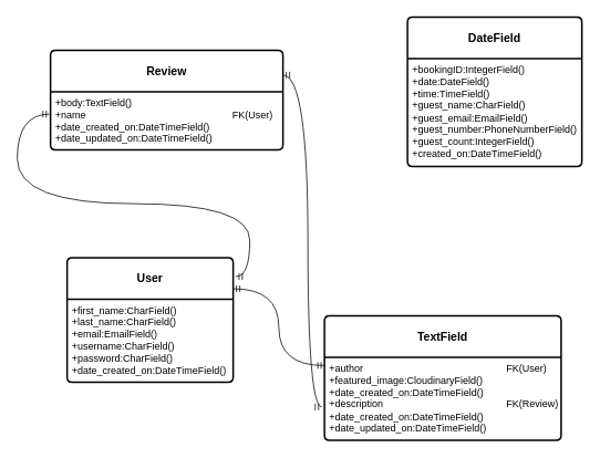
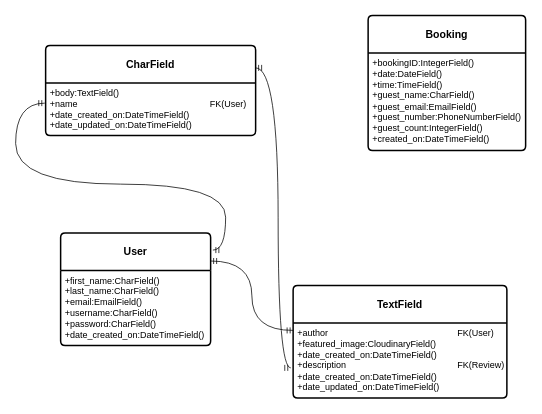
- <mxCell id="6" value="&lt;b&gt;DateField&lt;/b&gt;" style="swimlane;childLayout=stackLayout;horizontal=1;startSize=50;horizontalStack=0;rounded=1;fontSize=14;fontStyle=0;strokeWidth=2;resizeParent=0;resizeLast=1;shadow=0;dashed=0;align=center;arcSize=4;whiteSpace=wrap;html=1;" vertex="1" parent="1"><mxGeometry x="490" y="20" width="210" height="180" as="geometry" /></mxCell>
+ <mxCell id="6" value="&lt;b&gt;Booking&lt;/b&gt;" style="swimlane;childLayout=stackLayout;horizontal=1;startSize=50;horizontalStack=0;rounded=1;fontSize=14;fontStyle=0;strokeWidth=2;resizeParent=0;resizeLast=1;shadow=0;dashed=0;align=center;arcSize=4;whiteSpace=wrap;html=1;" vertex="1" parent="1"><mxGeometry x="490" y="20" width="210" height="180" as="geometry" /></mxCell>
- <mxCell id="4" value="&lt;b&gt;Review&lt;/b&gt;" style="swimlane;childLayout=stackLayout;horizontal=1;startSize=50;horizontalStack=0;rounded=1;fontSize=14;fontStyle=0;strokeWidth=2;resizeParent=0;resizeLast=1;shadow=0;dashed=0;align=center;arcSize=4;whiteSpace=wrap;html=1;" vertex="1" parent="1"><mxGeometry x="60" y="60" width="280" height="120" as="geometry" /></mxCell>
+ <mxCell id="4" value="&lt;b&gt;CharField&lt;/b&gt;" style="swimlane;childLayout=stackLayout;horizontal=1;startSize=50;horizontalStack=0;rounded=1;fontSize=14;fontStyle=0;strokeWidth=2;resizeParent=0;resizeLast=1;shadow=0;dashed=0;align=center;arcSize=4;whiteSpace=wrap;html=1;" vertex="1" parent="1"><mxGeometry x="60" y="60" width="280" height="120" as="geometry" /></mxCell>
